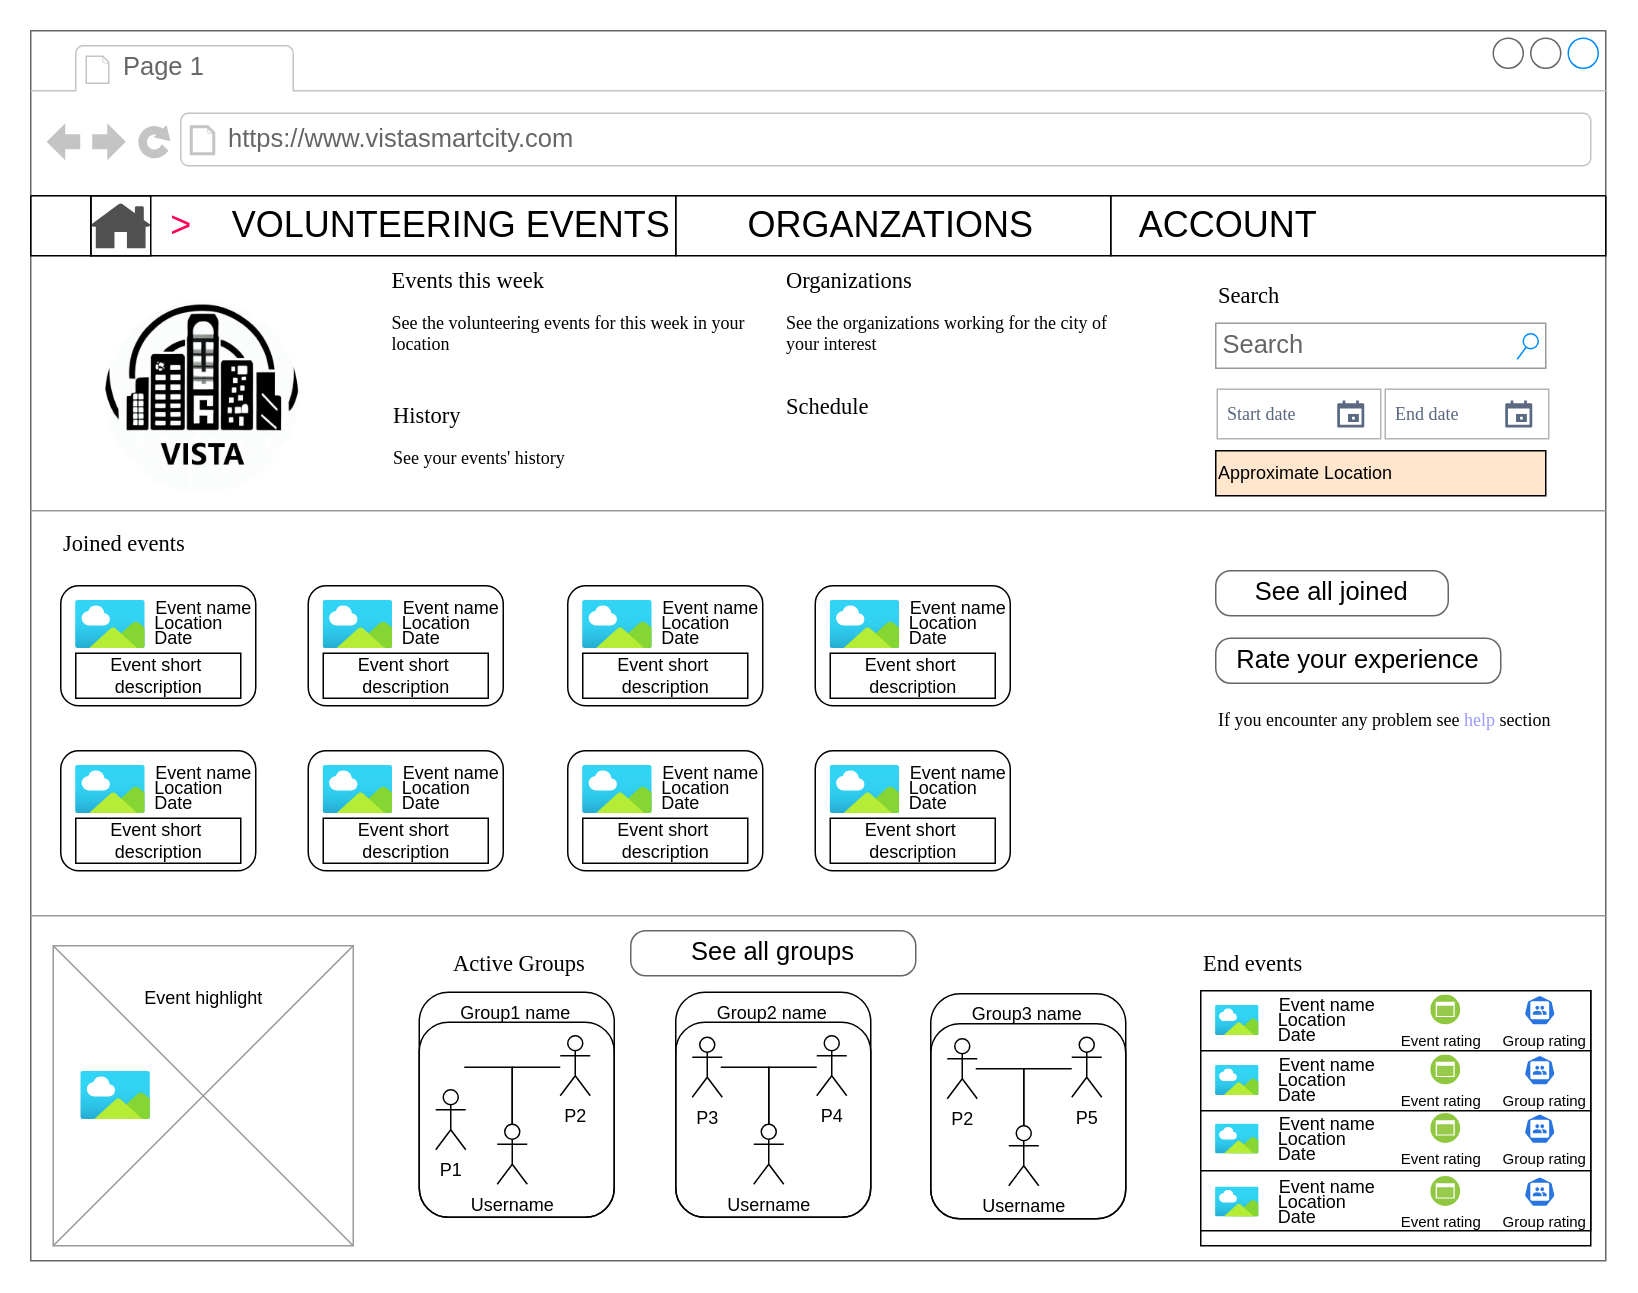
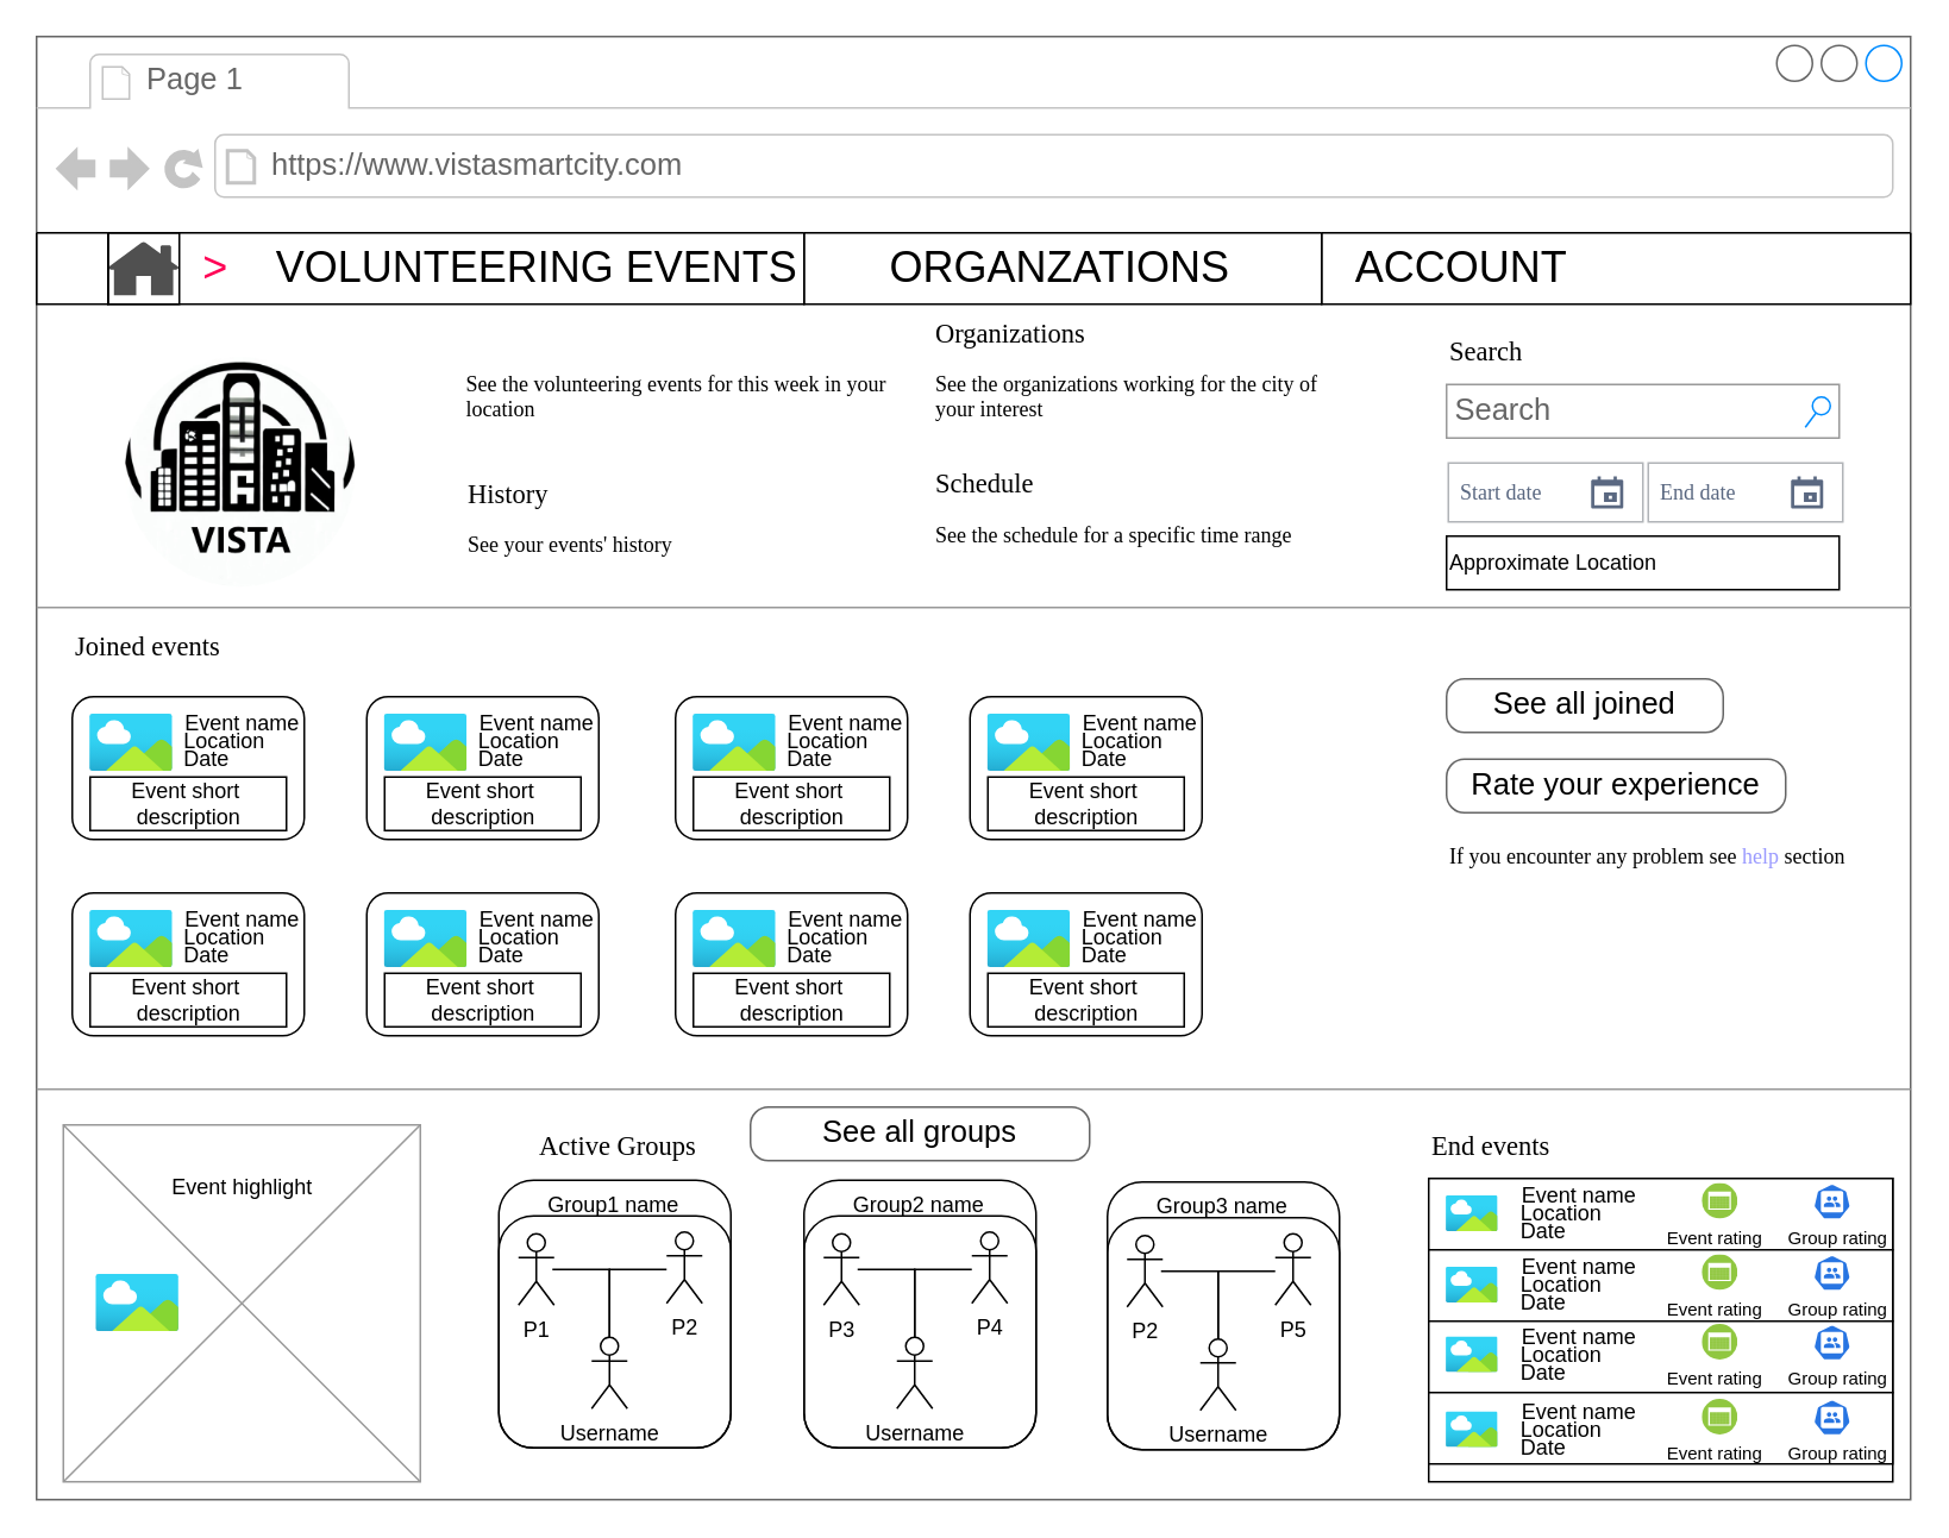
- <mxCell id="5" value="Events this week" style="text;html=1;points=[];align=left;verticalAlign=top;spacingTop=-4;fontSize=15;fontFamily=Verdana" parent="2" vertex="1"><mxGeometry x="239" y="155" width="170" height="30" as="geometry" /></mxCell>
+ <mxCell id="10" value="See the schedule for a specific time range" style="text;html=1;points=[];align=left;verticalAlign=top;spacingTop=-4;fontSize=12;fontFamily=Verdana;whiteSpace=wrap;" parent="2" vertex="1"><mxGeometry x="502" y="270" width="240" height="40" as="geometry" /></mxCell>
- <mxCell id="114" value="Approximate Location" style="rounded=0;whiteSpace=wrap;html=1;align=left;fillColor=#ffe6cc;" vertex="1" parent="2"><mxGeometry x="790" y="280" width="220" height="30" as="geometry" /></mxCell>
+ <mxCell id="114" value="Approximate Location" style="rounded=0;whiteSpace=wrap;html=1;align=left;" vertex="1" parent="2"><mxGeometry x="790" y="280" width="220" height="30" as="geometry" /></mxCell>
- <mxCell id="82" value="P1" style="shape=umlActor;verticalLabelPosition=bottom;verticalAlign=top;html=1;outlineConnect=0;" parent="2" vertex="1"><mxGeometry x="270" y="706" width="20" height="40" as="geometry" /></mxCell>
+ <mxCell id="82" value="P1" style="shape=umlActor;verticalLabelPosition=bottom;verticalAlign=top;html=1;outlineConnect=0;" parent="2" vertex="1"><mxGeometry x="270" y="671" width="20" height="40" as="geometry" /></mxCell>
